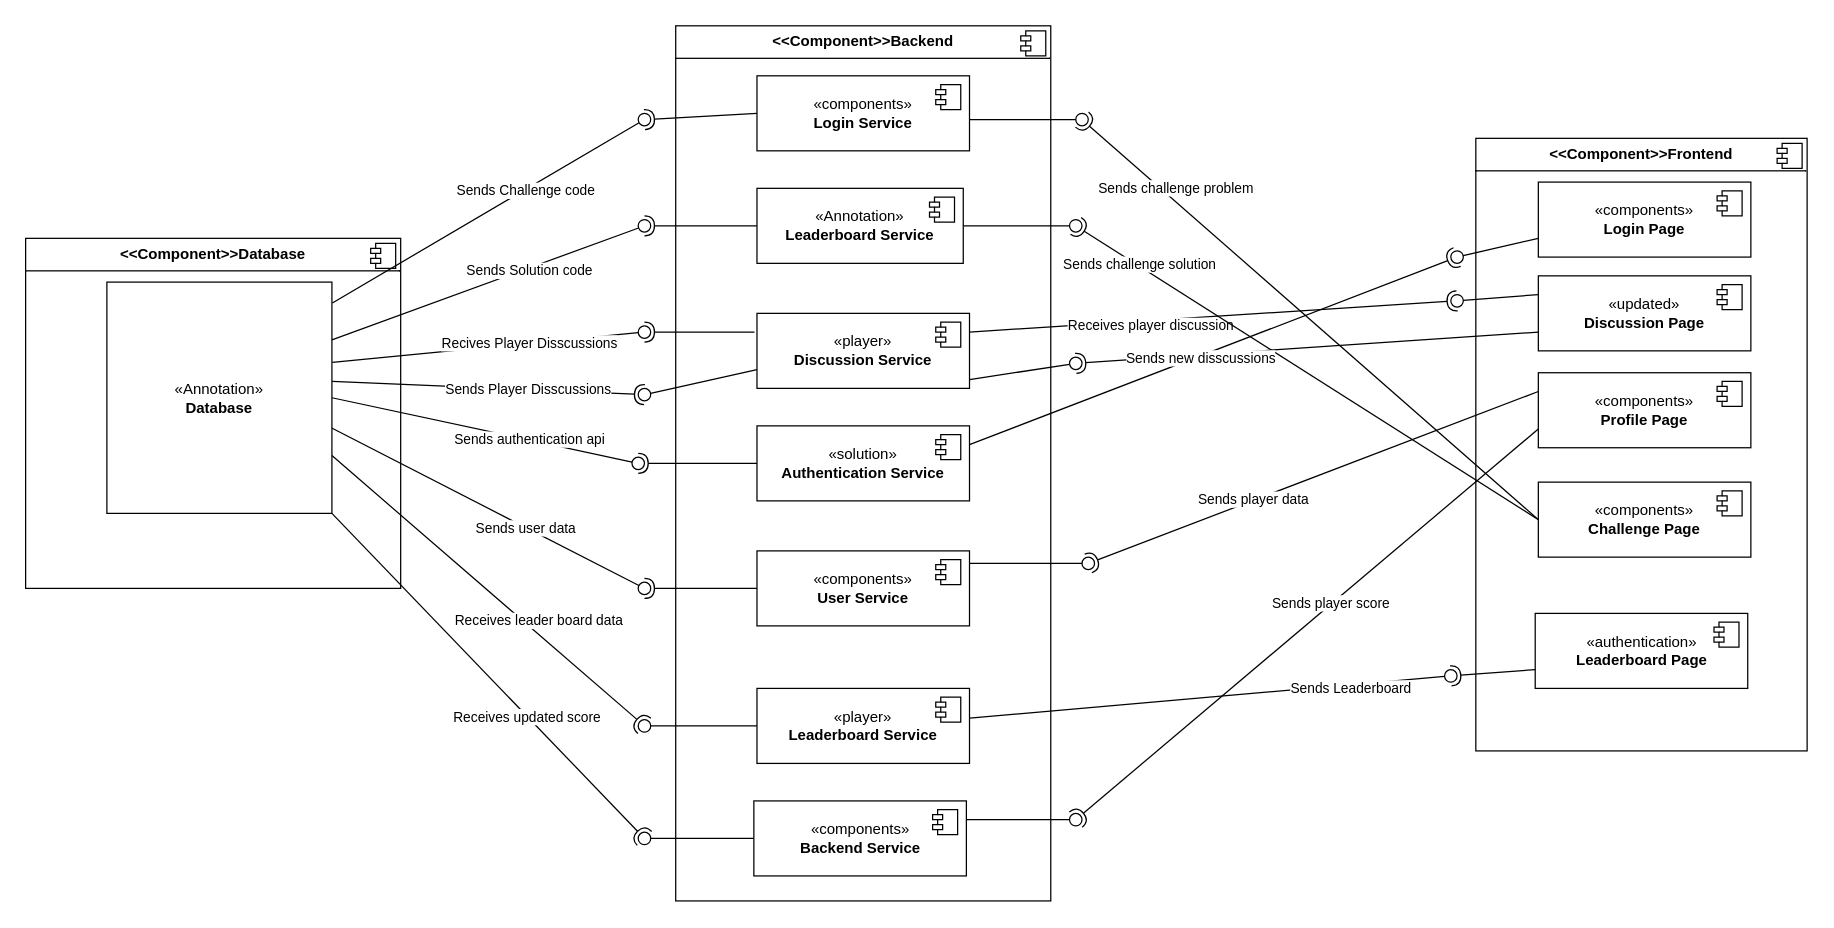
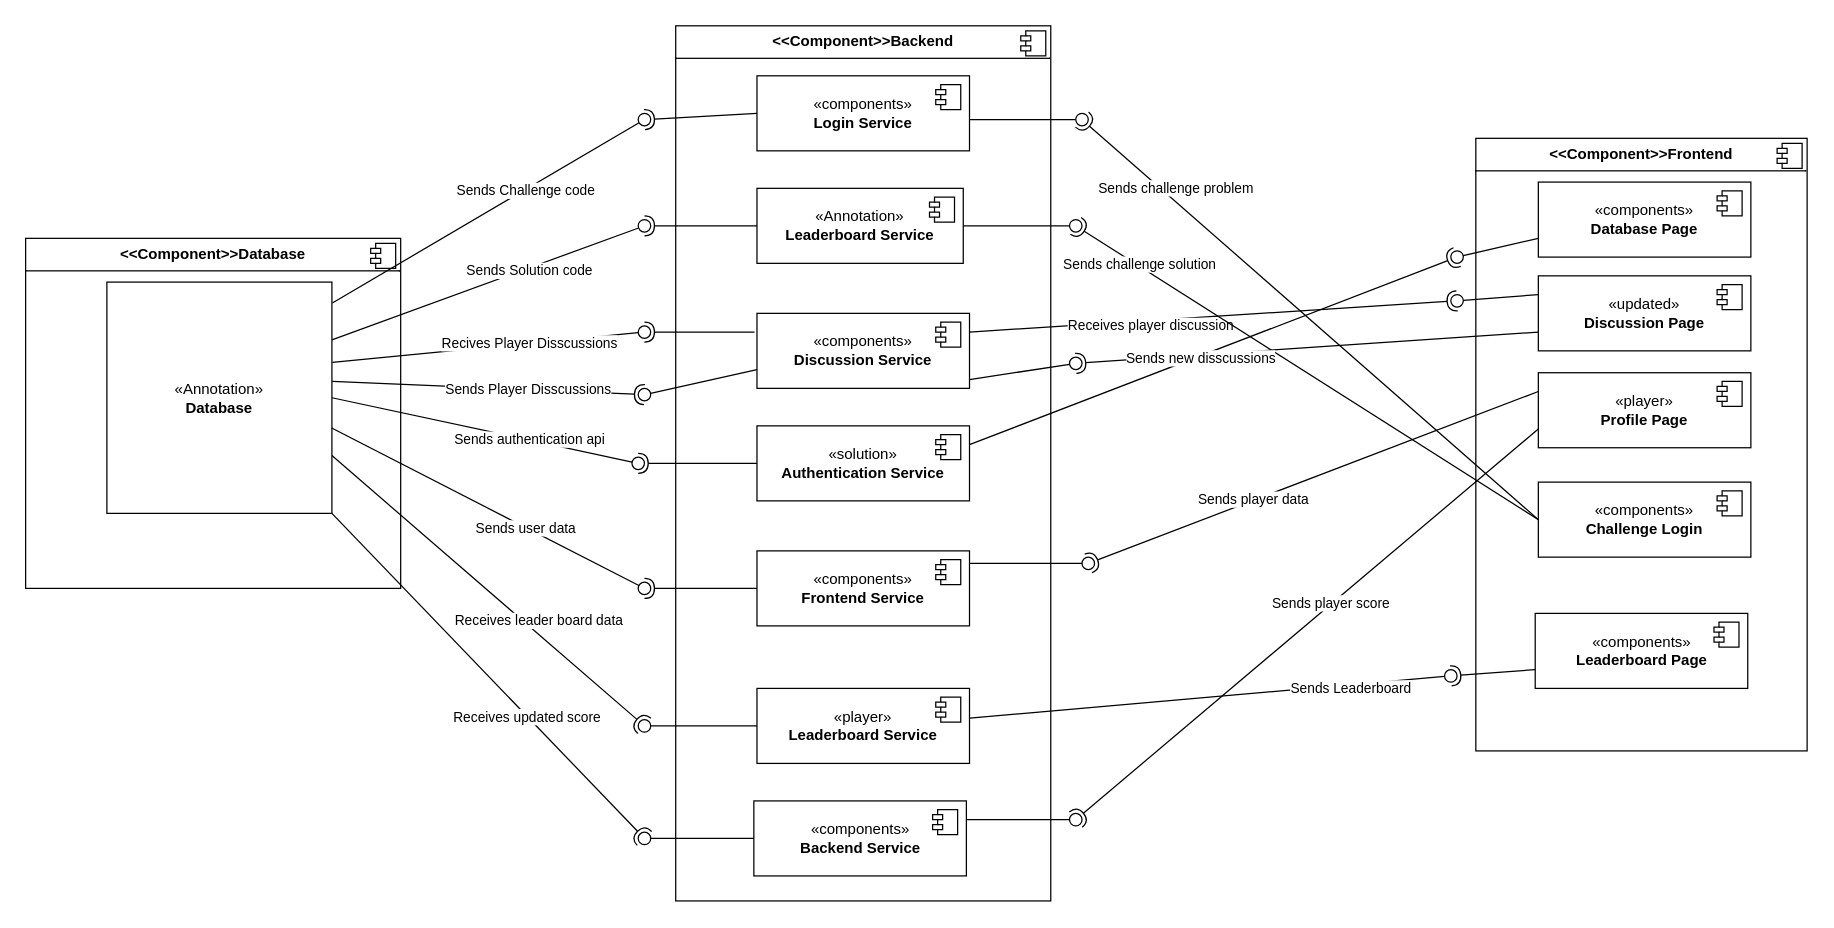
- <mxCell id="22" value="«components»&lt;br&gt;&lt;b&gt;Login Page&lt;br&gt;&lt;/b&gt;" style="html=1;dropTarget=0;whiteSpace=wrap;" parent="1" vertex="1"><mxGeometry x="1230" y="145" width="170" height="60" as="geometry" /></mxCell>
+ <mxCell id="22" value="«components»&lt;br&gt;&lt;b&gt;Database Page&lt;br&gt;&lt;/b&gt;" style="html=1;dropTarget=0;whiteSpace=wrap;" parent="1" vertex="1"><mxGeometry x="1230" y="145" width="170" height="60" as="geometry" /></mxCell>
- <mxCell id="8" value="«player»&lt;br&gt;&lt;b&gt;Discussion Service&lt;br&gt;&lt;/b&gt;" style="html=1;dropTarget=0;whiteSpace=wrap;" parent="1" vertex="1"><mxGeometry x="605" y="250" width="170" height="60" as="geometry" /></mxCell>
+ <mxCell id="8" value="«components»&lt;br&gt;&lt;b&gt;Discussion Service&lt;br&gt;&lt;/b&gt;" style="html=1;dropTarget=0;whiteSpace=wrap;" parent="1" vertex="1"><mxGeometry x="605" y="250" width="170" height="60" as="geometry" /></mxCell>
- <mxCell id="30" value="«components»&lt;br&gt;&lt;b&gt;Profile Page&lt;br&gt;&lt;/b&gt;" style="html=1;dropTarget=0;whiteSpace=wrap;" parent="1" vertex="1"><mxGeometry x="1230" y="297.5" width="170" height="60" as="geometry" /></mxCell>
+ <mxCell id="30" value="«player»&lt;br&gt;&lt;b&gt;Profile Page&lt;br&gt;&lt;/b&gt;" style="html=1;dropTarget=0;whiteSpace=wrap;" parent="1" vertex="1"><mxGeometry x="1230" y="297.5" width="170" height="60" as="geometry" /></mxCell>
- <mxCell id="28" value="«components»&lt;br&gt;&lt;b&gt;Challenge Page&lt;br&gt;&lt;/b&gt;" style="html=1;dropTarget=0;whiteSpace=wrap;" parent="1" vertex="1"><mxGeometry x="1230" y="385" width="170" height="60" as="geometry" /></mxCell>
+ <mxCell id="28" value="«components»&lt;br&gt;&lt;b&gt;Challenge Login&lt;br&gt;&lt;/b&gt;" style="html=1;dropTarget=0;whiteSpace=wrap;" parent="1" vertex="1"><mxGeometry x="1230" y="385" width="170" height="60" as="geometry" /></mxCell>
- <mxCell id="12" value="«components»&lt;br&gt;&lt;b&gt;User Service&lt;/b&gt;" style="html=1;dropTarget=0;whiteSpace=wrap;" parent="1" vertex="1"><mxGeometry x="605" y="440" width="170" height="60" as="geometry" /></mxCell>
+ <mxCell id="12" value="«components»&lt;br&gt;&lt;b&gt;Frontend Service&lt;/b&gt;" style="html=1;dropTarget=0;whiteSpace=wrap;" parent="1" vertex="1"><mxGeometry x="605" y="440" width="170" height="60" as="geometry" /></mxCell>
- <mxCell id="24" value="«authentication»&lt;br&gt;&lt;b&gt;Leaderboard Page&lt;br&gt;&lt;/b&gt;" style="html=1;dropTarget=0;whiteSpace=wrap;" parent="1" vertex="1"><mxGeometry x="1227.5" y="490" width="170" height="60" as="geometry" /></mxCell>
+ <mxCell id="24" value="«components»&lt;br&gt;&lt;b&gt;Leaderboard Page&lt;br&gt;&lt;/b&gt;" style="html=1;dropTarget=0;whiteSpace=wrap;" parent="1" vertex="1"><mxGeometry x="1227.5" y="490" width="170" height="60" as="geometry" /></mxCell>
